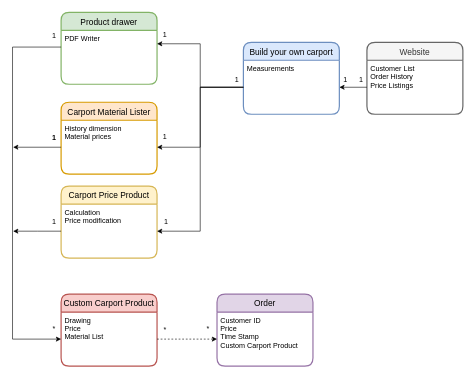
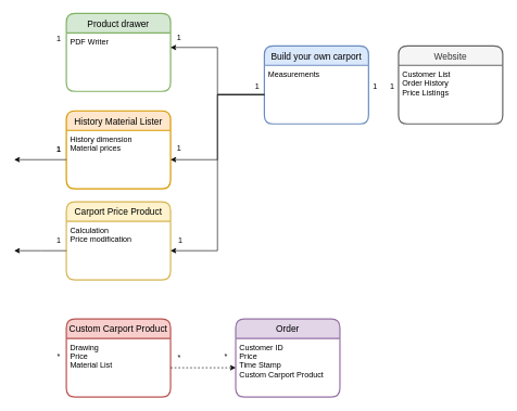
- <mxCell id="6" style="edgeStyle=orthogonalEdgeStyle;rounded=0;orthogonalLoop=1;jettySize=auto;html=1;entryX=1;entryY=0.5;entryDx=0;entryDy=0;" parent="1" source="3" target="5" edge="1"><mxGeometry relative="1" as="geometry" /></mxCell>
- <mxCell id="9" value="Carport Material Lister" style="swimlane;childLayout=stackLayout;horizontal=1;startSize=30;horizontalStack=0;rounded=1;fontSize=14;fontStyle=0;strokeWidth=2;resizeParent=0;resizeLast=1;shadow=0;dashed=0;align=center;fillColor=#ffe6cc;strokeColor=#d79b00;" parent="1" vertex="1"><mxGeometry x="101" y="170" width="160" height="120" as="geometry" /></mxCell>
+ <mxCell id="9" value="History Material Lister" style="swimlane;childLayout=stackLayout;horizontal=1;startSize=30;horizontalStack=0;rounded=1;fontSize=14;fontStyle=0;strokeWidth=2;resizeParent=0;resizeLast=1;shadow=0;dashed=0;align=center;fillColor=#ffe6cc;strokeColor=#d79b00;" parent="1" vertex="1"><mxGeometry x="101" y="170" width="160" height="120" as="geometry" /></mxCell>
- <mxCell id="35" style="edgeStyle=orthogonalEdgeStyle;rounded=0;orthogonalLoop=1;jettySize=auto;html=1;entryX=0;entryY=0.5;entryDx=0;entryDy=0;" edge="1" parent="1" source="8" target="17"><mxGeometry relative="1" as="geometry"><mxPoint x="12.118" y="593.412" as="targetPoint" /><Array as="points"><mxPoint x="20" y="78" /><mxPoint x="20" y="565" /></Array></mxGeometry></mxCell>
